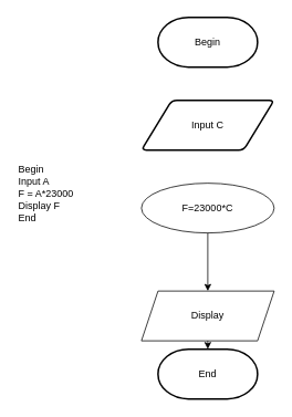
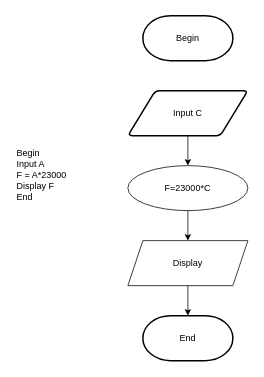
+ <mxCell id="7" value="" style="endArrow=classic;html=1;rounded=0;exitX=0.5;exitY=1;exitDx=0;exitDy=0;entryX=0.5;entryY=0;entryDx=0;entryDy=0;" parent="1" source="3" target="4" edge="1"><mxGeometry width="50" height="50" relative="1" as="geometry"><mxPoint x="310" y="320" as="sourcePoint" /><mxPoint x="360" y="270" as="targetPoint" /></mxGeometry></mxCell>
- <mxCell id="5" value="Display" style="shape=parallelogram;perimeter=parallelogramPerimeter;whiteSpace=wrap;html=1;fixedSize=1;" parent="1" vertex="1"><mxGeometry x="170" y="350" width="160" height="60" as="geometry" /></mxCell>
+ <mxCell id="5" value="Display" style="shape=parallelogram;perimeter=parallelogramPerimeter;whiteSpace=wrap;html=1;fixedSize=1;" parent="1" vertex="1"><mxGeometry x="170" y="320" width="160" height="60" as="geometry" /></mxCell>
